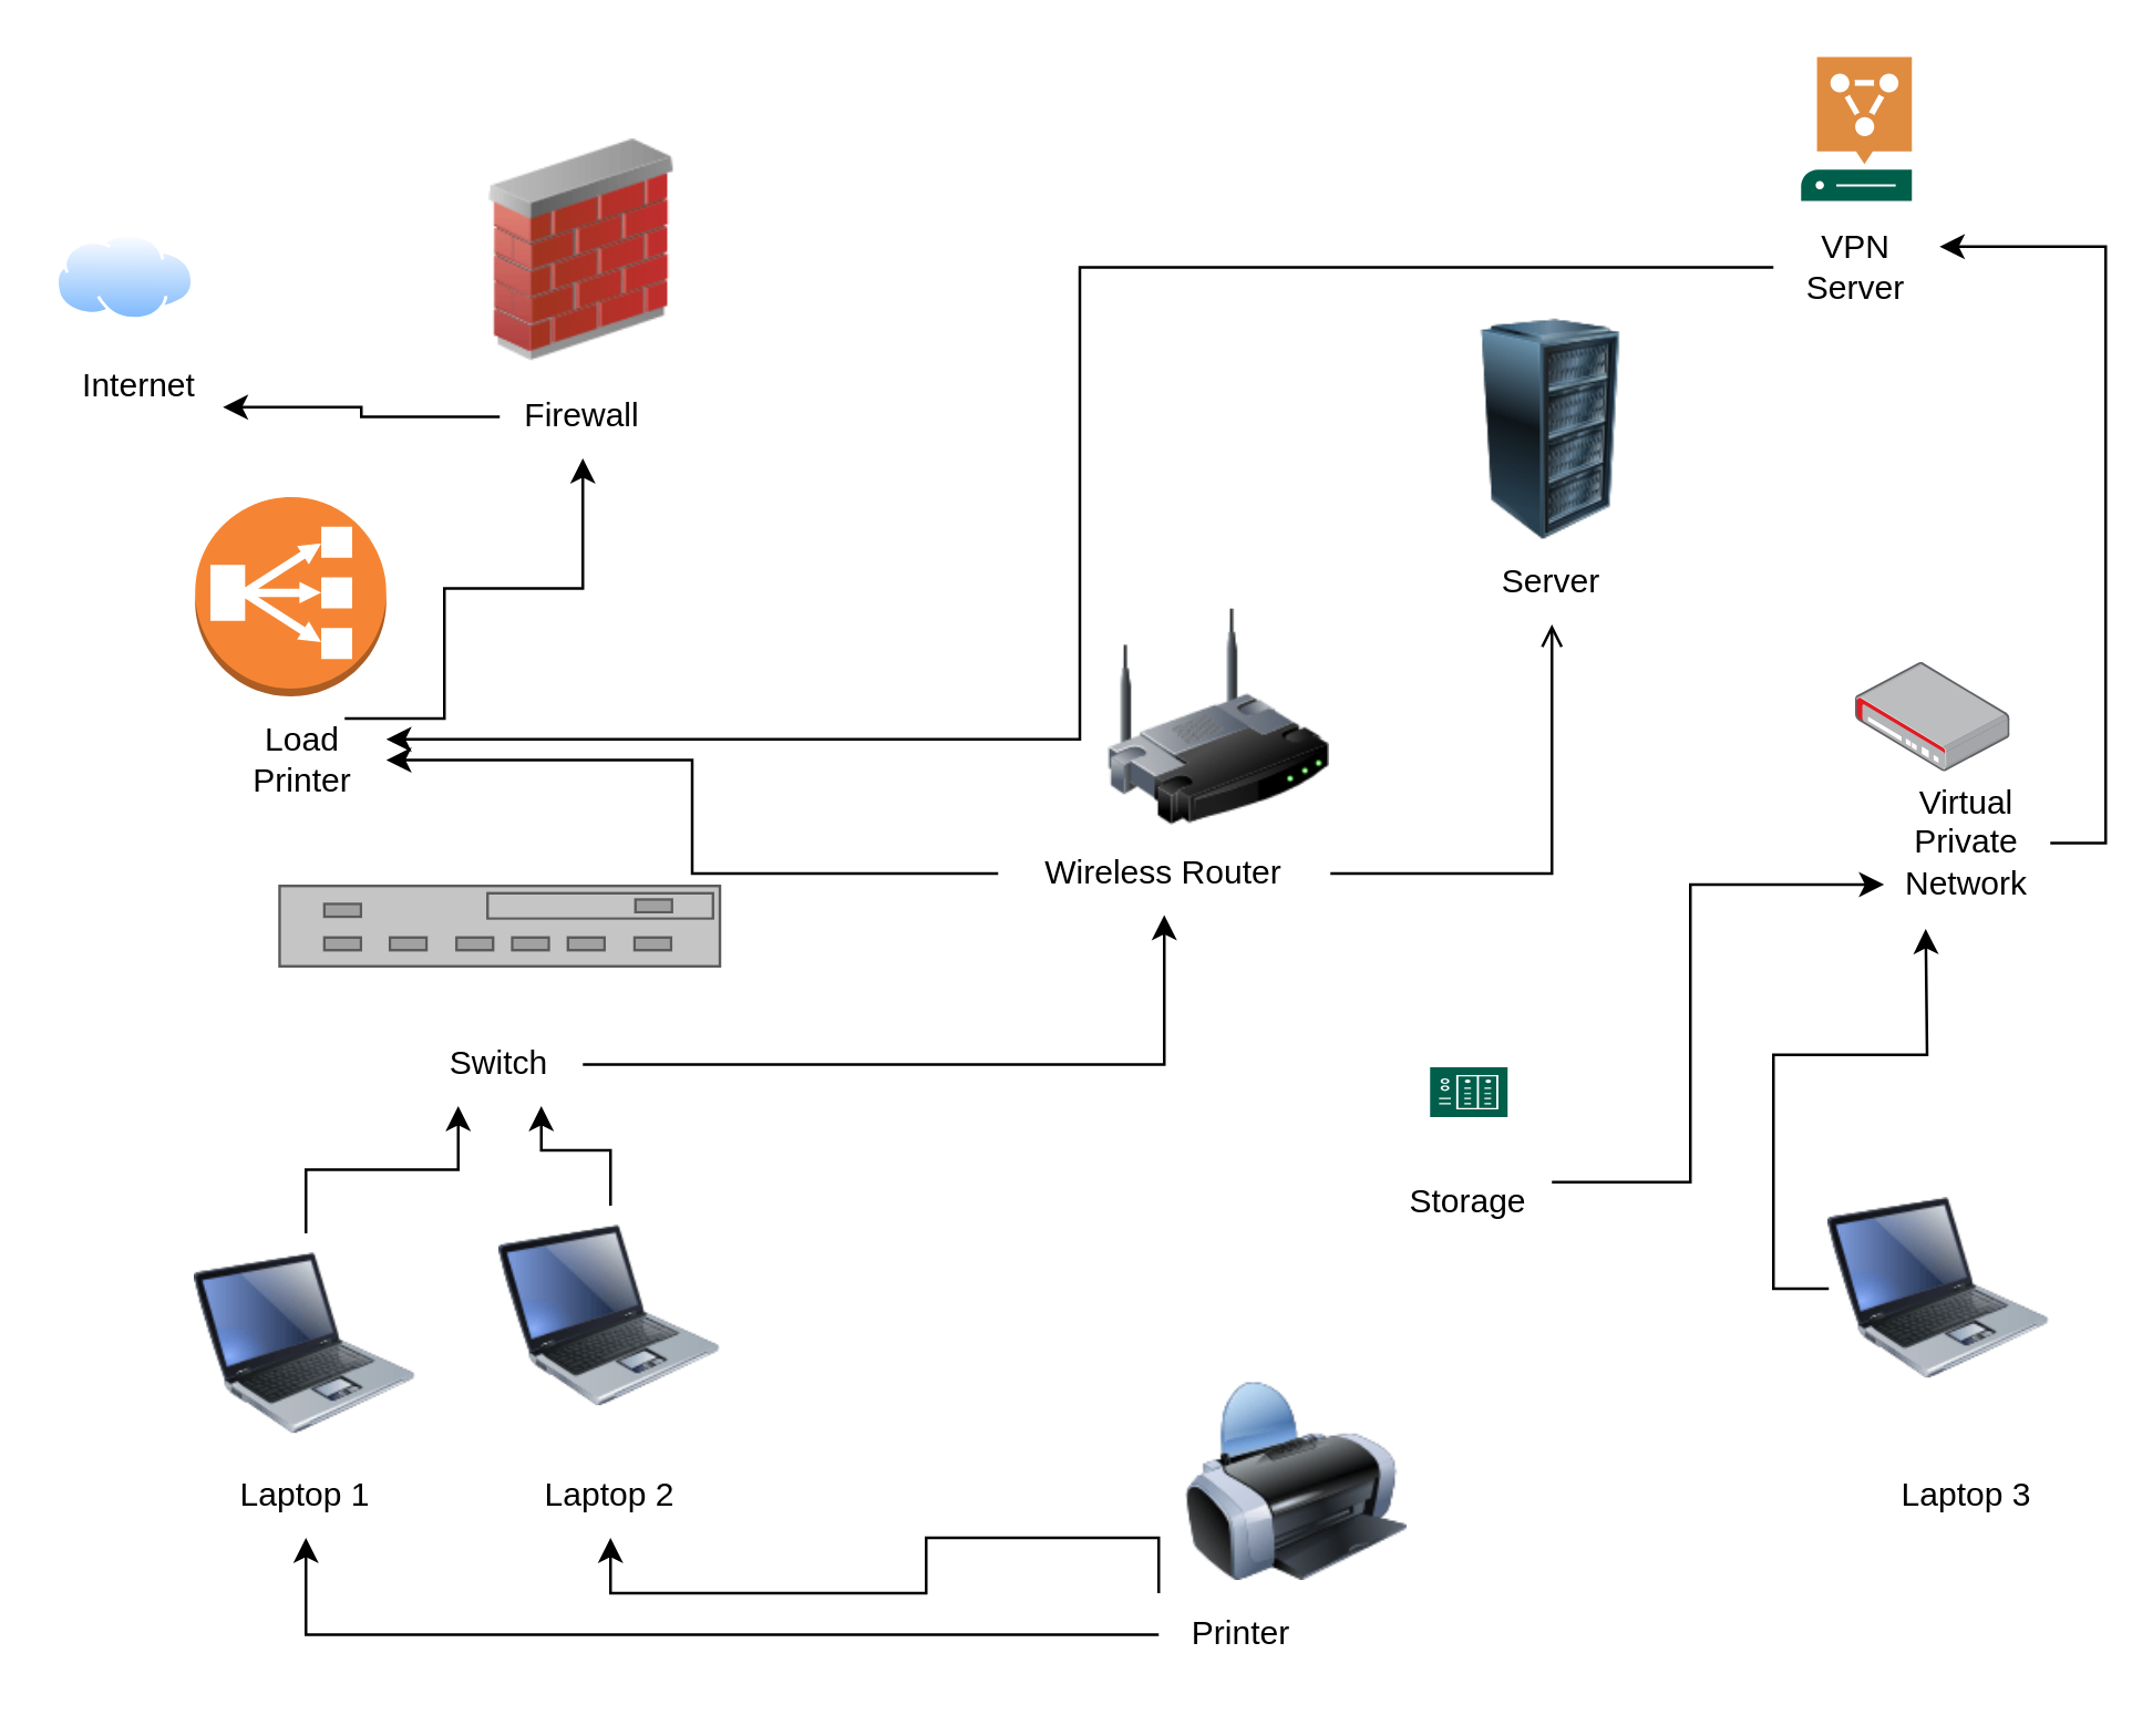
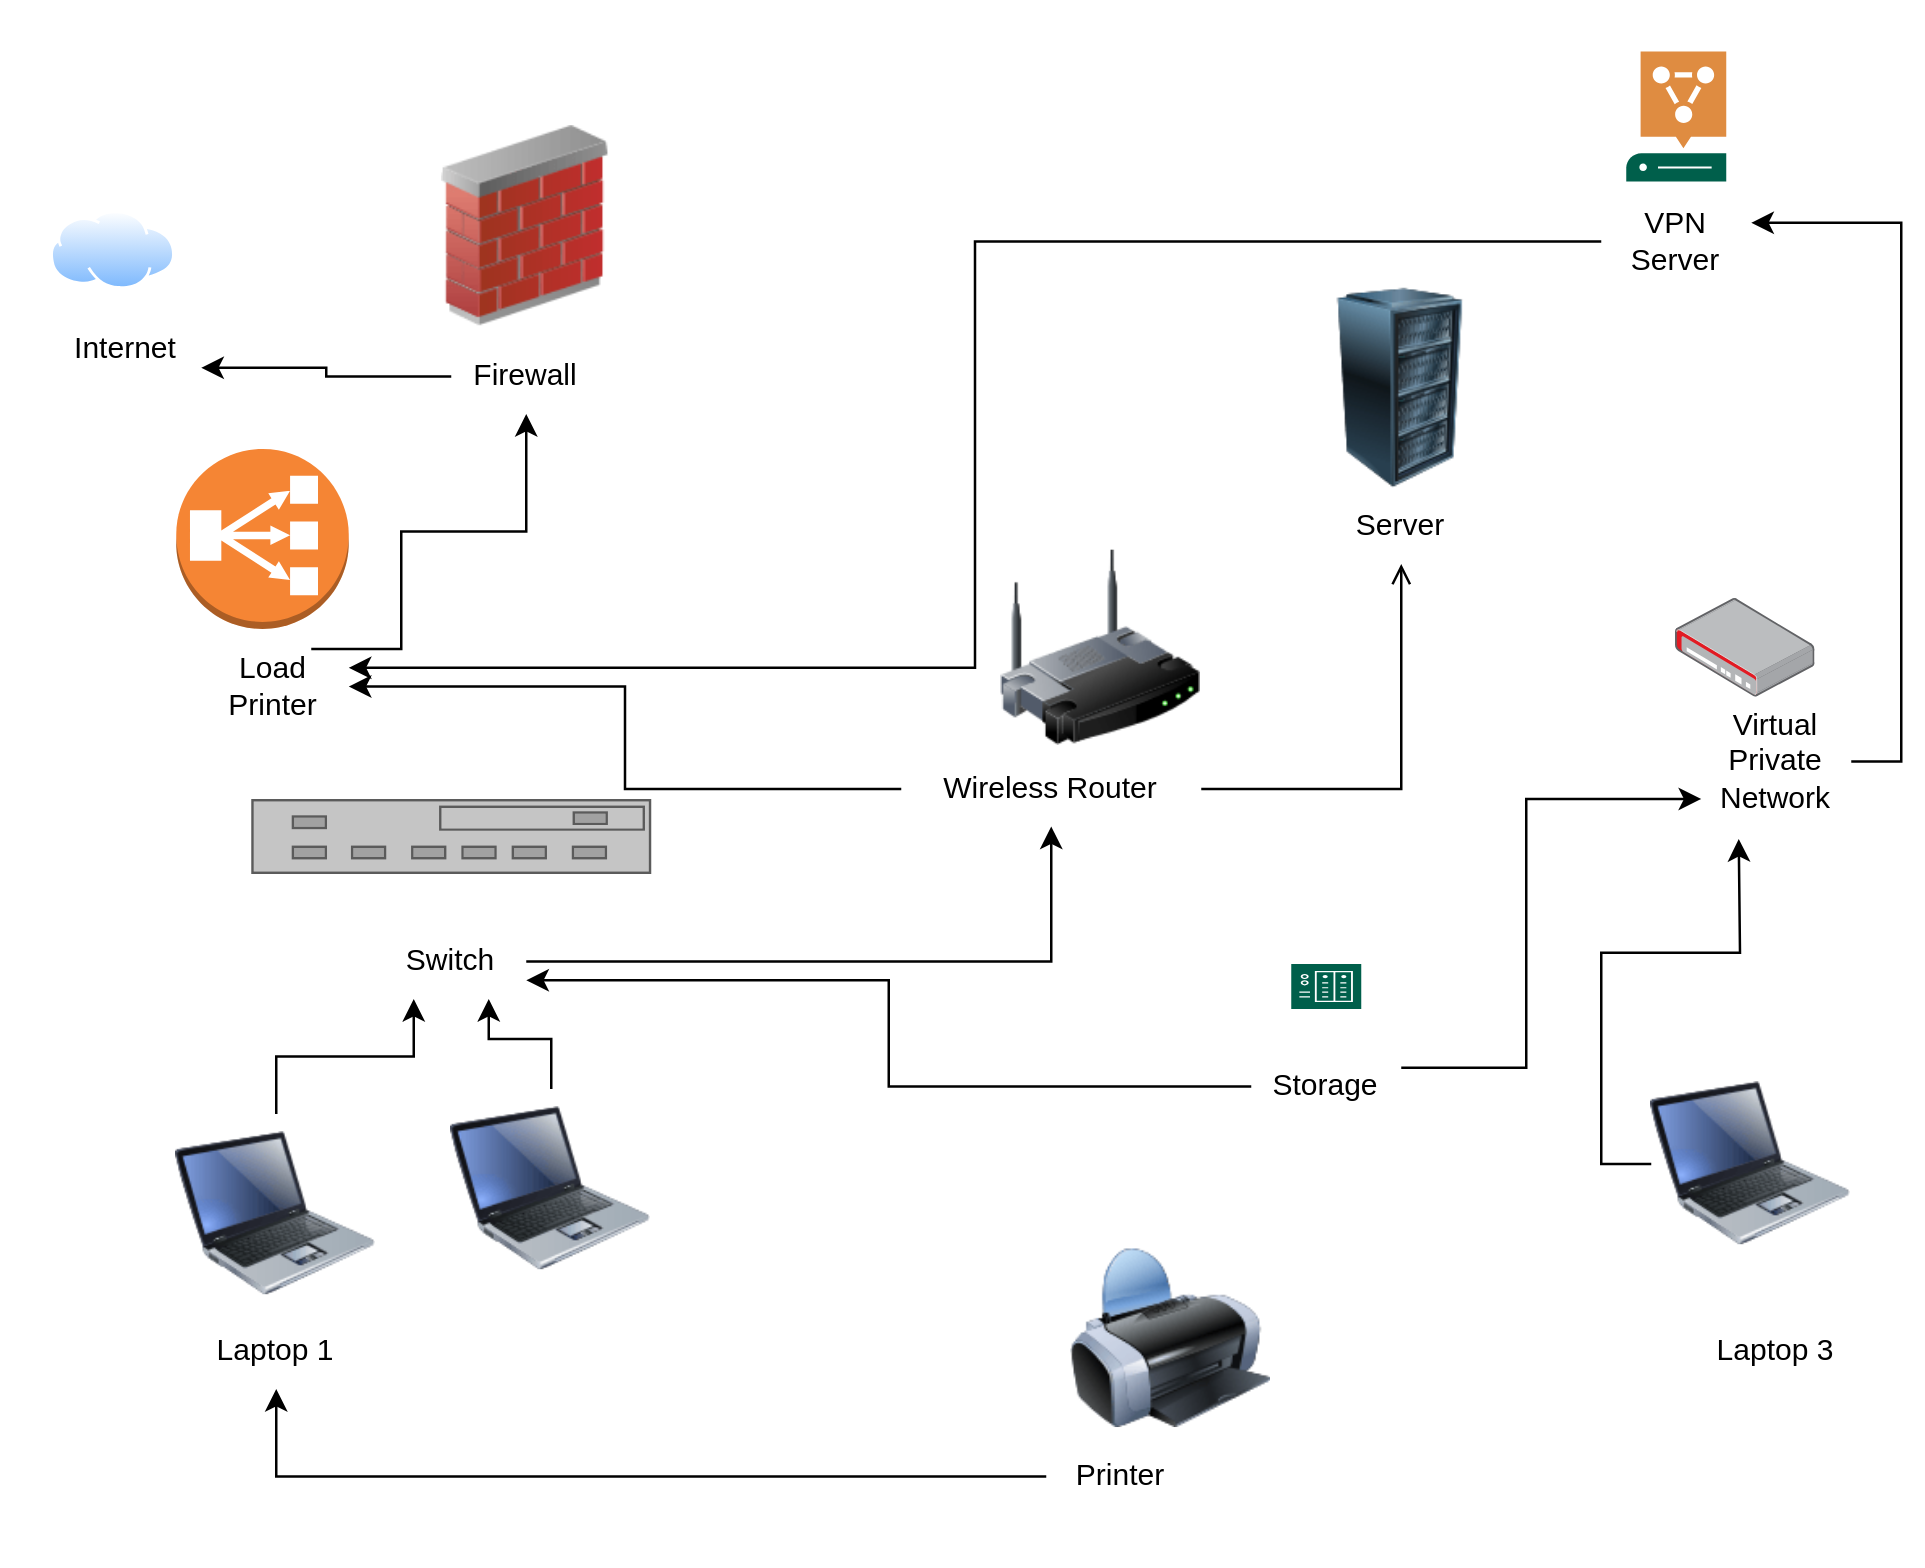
+ <mxCell id="30" style="edgeStyle=orthogonalEdgeStyle;rounded=0;orthogonalLoop=1;jettySize=auto;html=1;exitX=0;exitY=0.5;exitDx=0;exitDy=0;entryX=1;entryY=0.75;entryDx=0;entryDy=0;" edge="1" parent="1" source="31" target="24"><mxGeometry relative="1" as="geometry" /></mxCell>
- <mxCell id="16" value="Laptop 2" style="text;strokeColor=none;align=center;fillColor=none;html=1;verticalAlign=middle;whiteSpace=wrap;rounded=0;" parent="1" vertex="1"><mxGeometry x="190" y="525" width="60" height="30" as="geometry" /></mxCell>
- <mxCell id="37" style="edgeStyle=orthogonalEdgeStyle;rounded=0;orthogonalLoop=1;jettySize=auto;html=1;exitX=0;exitY=0;exitDx=0;exitDy=0;entryX=0.5;entryY=1;entryDx=0;entryDy=0;" edge="1" parent="1" source="38" target="16"><mxGeometry relative="1" as="geometry" /></mxCell>
